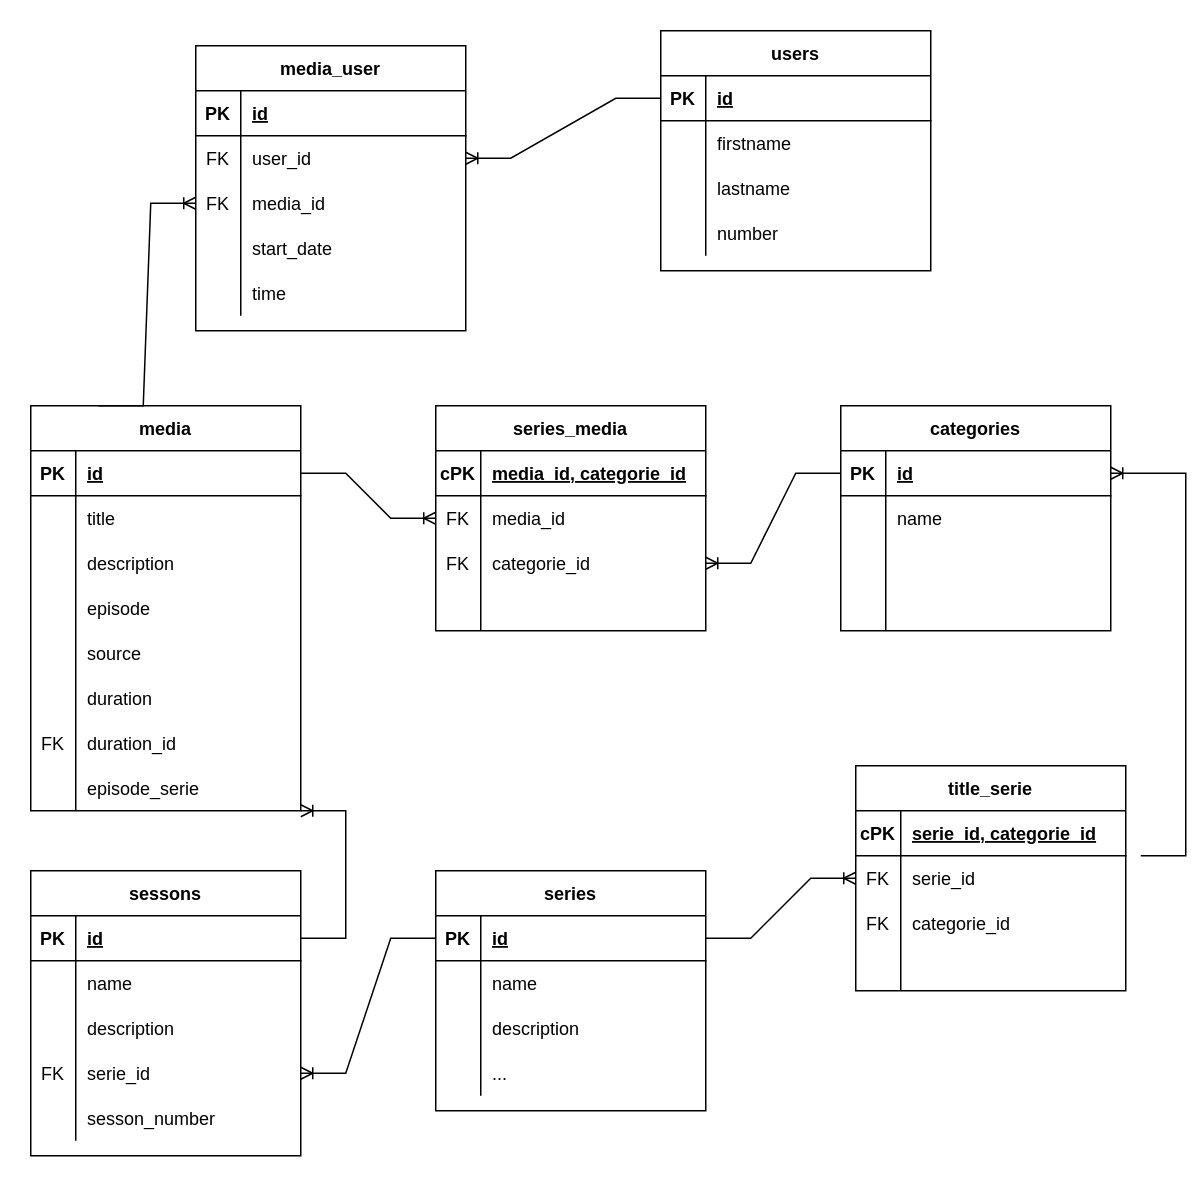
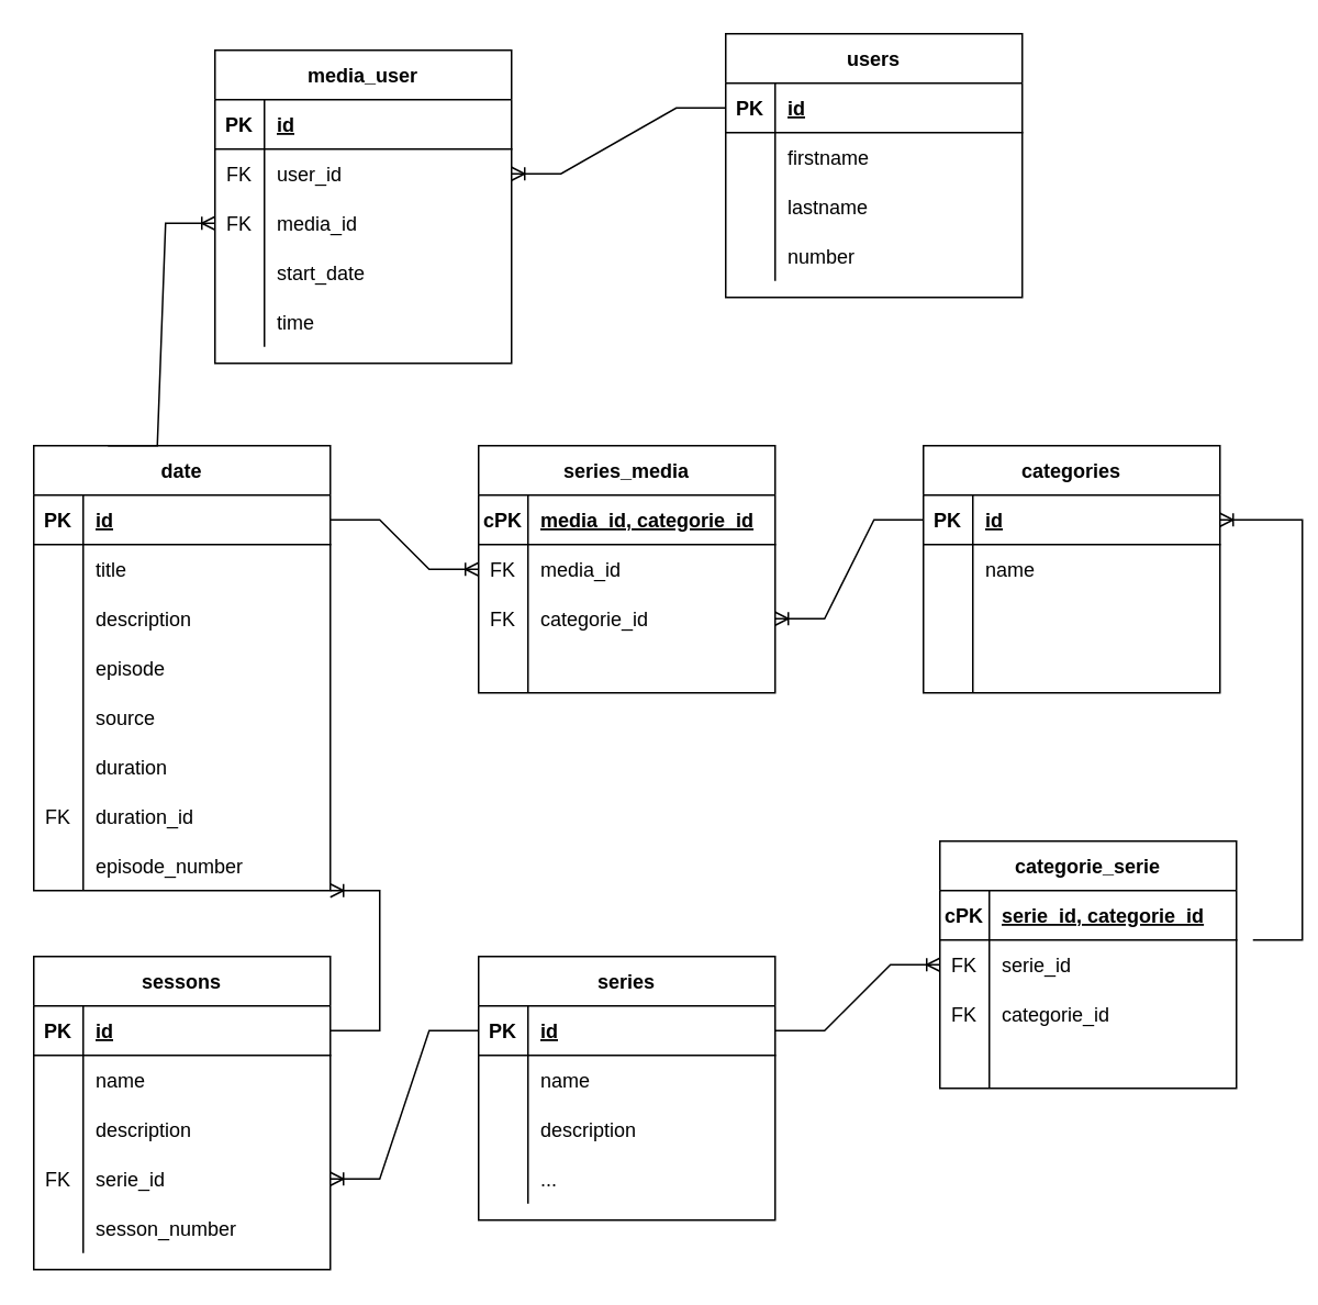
- <mxCell id="2" value="media" style="shape=table;startSize=30;container=1;collapsible=1;childLayout=tableLayout;fixedRows=1;rowLines=0;fontStyle=1;align=center;resizeLast=1;" parent="1" vertex="1"><mxGeometry x="20" y="270" width="180" height="270" as="geometry" /></mxCell>
+ <mxCell id="2" value="date" style="shape=table;startSize=30;container=1;collapsible=1;childLayout=tableLayout;fixedRows=1;rowLines=0;fontStyle=1;align=center;resizeLast=1;" parent="1" vertex="1"><mxGeometry x="20" y="270" width="180" height="270" as="geometry" /></mxCell>
- <mxCell id="26" value="episode_serie" style="shape=partialRectangle;connectable=0;fillColor=none;top=0;left=0;bottom=0;right=0;align=left;spacingLeft=6;overflow=hidden;" parent="24" vertex="1"><mxGeometry x="30" width="150" height="30" as="geometry"><mxRectangle width="150" height="30" as="alternateBounds" /></mxGeometry></mxCell>
+ <mxCell id="26" value="episode_number" style="shape=partialRectangle;connectable=0;fillColor=none;top=0;left=0;bottom=0;right=0;align=left;spacingLeft=6;overflow=hidden;" parent="24" vertex="1"><mxGeometry x="30" width="150" height="30" as="geometry"><mxRectangle width="150" height="30" as="alternateBounds" /></mxGeometry></mxCell>
- <mxCell id="117" value="title_serie" style="shape=table;startSize=30;container=1;collapsible=1;childLayout=tableLayout;fixedRows=1;rowLines=0;fontStyle=1;align=center;resizeLast=1;" parent="1" vertex="1"><mxGeometry x="570" y="510" width="180" height="150" as="geometry" /></mxCell>
+ <mxCell id="117" value="categorie_serie" style="shape=table;startSize=30;container=1;collapsible=1;childLayout=tableLayout;fixedRows=1;rowLines=0;fontStyle=1;align=center;resizeLast=1;" parent="1" vertex="1"><mxGeometry x="570" y="510" width="180" height="150" as="geometry" /></mxCell>
